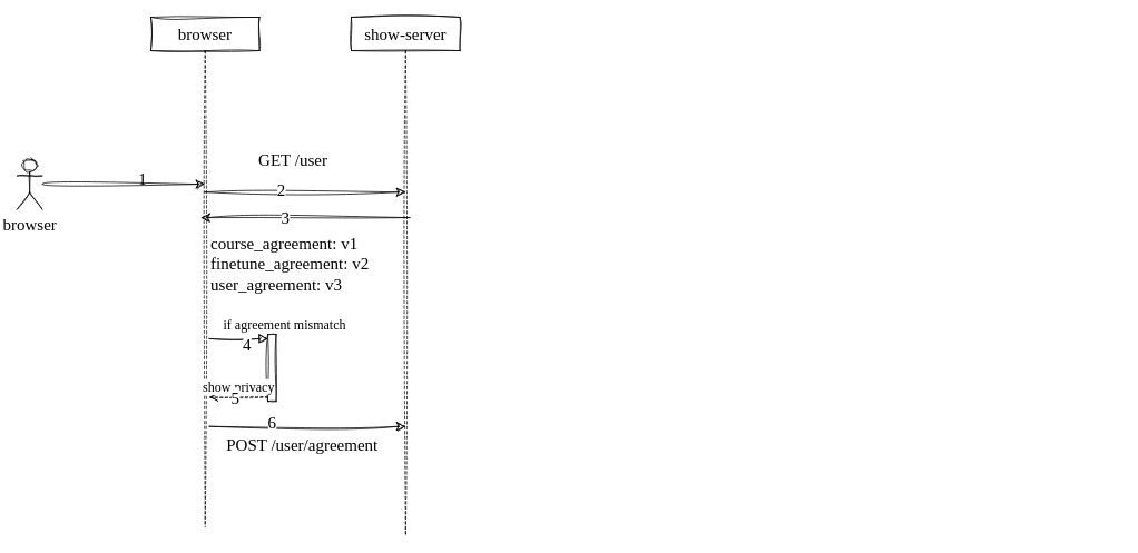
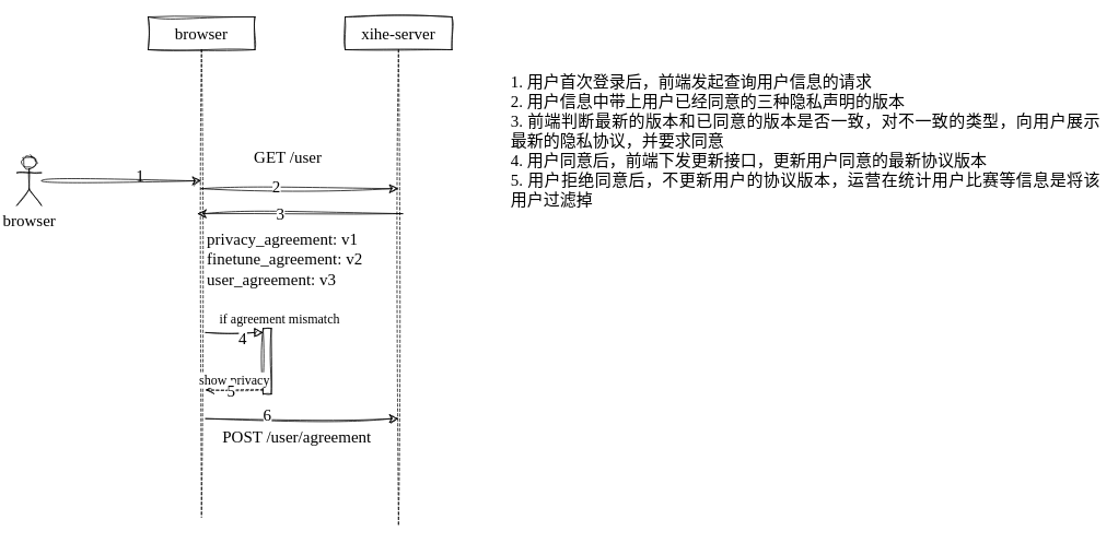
- <mxCell id="7" value="show-server" style="shape=umlLifeline;perimeter=lifelinePerimeter;whiteSpace=wrap;html=1;container=1;dropTarget=0;collapsible=0;recursiveResize=0;outlineConnect=0;portConstraint=eastwest;newEdgeStyle={&quot;curved&quot;:0,&quot;rounded&quot;:0};sketch=1;hachureGap=4;jiggle=2;curveFitting=1;fontFamily=Architects Daughter;fontSource=https%3A%2F%2Ffonts.googleapis.com%2Fcss%3Ffamily%3DArchitects%2BDaughter;fontSize=20;" vertex="1" parent="1"><mxGeometry x="420" y="20" width="130" height="620" as="geometry" /></mxCell>
+ <mxCell id="7" value="xihe-server" style="shape=umlLifeline;perimeter=lifelinePerimeter;whiteSpace=wrap;html=1;container=1;dropTarget=0;collapsible=0;recursiveResize=0;outlineConnect=0;portConstraint=eastwest;newEdgeStyle={&quot;curved&quot;:0,&quot;rounded&quot;:0};sketch=1;hachureGap=4;jiggle=2;curveFitting=1;fontFamily=Architects Daughter;fontSource=https%3A%2F%2Ffonts.googleapis.com%2Fcss%3Ffamily%3DArchitects%2BDaughter;fontSize=20;" vertex="1" parent="1"><mxGeometry x="420" y="20" width="130" height="620" as="geometry" /></mxCell>
+ <mxCell id="21" value="&lt;div style=&quot;text-align: justify;&quot;&gt;&lt;span style=&quot;background-color: initial;&quot;&gt;1. 用户首次登录后，前端发起查询用户信息的请求&lt;/span&gt;&lt;/div&gt;&lt;div style=&quot;text-align: justify;&quot;&gt;&lt;span style=&quot;background-color: initial;&quot;&gt;2. 用户信息中带上用户已经同意的三种隐私声明的版本&lt;/span&gt;&lt;/div&gt;&lt;div style=&quot;text-align: justify;&quot;&gt;&lt;span style=&quot;background-color: initial;&quot;&gt;3. 前端判断最新的版本和已同意的版本是否一致，对不一致的类型，向用户展示最新的隐私协议，并要求同意&lt;/span&gt;&lt;/div&gt;&lt;div style=&quot;text-align: justify;&quot;&gt;&lt;span style=&quot;background-color: initial;&quot;&gt;4. 用户同意后，前端下发更新接口，更新用户同意的最新协议版本&lt;/span&gt;&lt;/div&gt;&lt;div style=&quot;text-align: justify;&quot;&gt;&lt;span style=&quot;background-color: initial;&quot;&gt;5. 用户拒绝同意后，不更新用户的协议版本，运营在统计用户比赛等信息是将该用户过滤掉&lt;/span&gt;&lt;/div&gt;" style="text;html=1;strokeColor=none;fillColor=none;align=left;verticalAlign=middle;whiteSpace=wrap;rounded=0;fontSize=20;fontFamily=Architects Daughter;" vertex="1" parent="1"><mxGeometry x="620" y="70" width="720" height="200" as="geometry" /></mxCell>
- <mxCell id="14" value="course_agreement: v1&lt;br&gt;finetune_agreement: v2&lt;br&gt;user_agreement: v3" style="text;html=1;align=left;verticalAlign=middle;resizable=0;points=[];autosize=1;strokeColor=none;fillColor=none;fontSize=20;fontFamily=Architects Daughter;" vertex="1" parent="1"><mxGeometry x="250" y="270" width="240" height="90" as="geometry" /></mxCell>
+ <mxCell id="14" value="privacy_agreement: v1&lt;br&gt;finetune_agreement: v2&lt;br&gt;user_agreement: v3" style="text;html=1;align=left;verticalAlign=middle;resizable=0;points=[];autosize=1;strokeColor=none;fillColor=none;fontSize=20;fontFamily=Architects Daughter;" vertex="1" parent="1"><mxGeometry x="250" y="270" width="240" height="90" as="geometry" /></mxCell>
